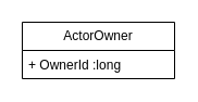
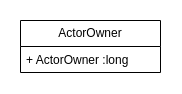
- <mxCell id="3" value="+ OwnerId :long" style="text;strokeColor=none;fillColor=none;align=left;verticalAlign=top;spacingLeft=4;spacingRight=4;overflow=hidden;rotatable=0;points=[[0,0.5],[1,0.5]];portConstraint=eastwest;whiteSpace=wrap;html=1;" vertex="1" parent="2"><mxGeometry y="26" width="140" height="26" as="geometry" /></mxCell>
+ <mxCell id="3" value="+ ActorOwner :long" style="text;strokeColor=none;fillColor=none;align=left;verticalAlign=top;spacingLeft=4;spacingRight=4;overflow=hidden;rotatable=0;points=[[0,0.5],[1,0.5]];portConstraint=eastwest;whiteSpace=wrap;html=1;" vertex="1" parent="2"><mxGeometry y="26" width="140" height="26" as="geometry" /></mxCell>
